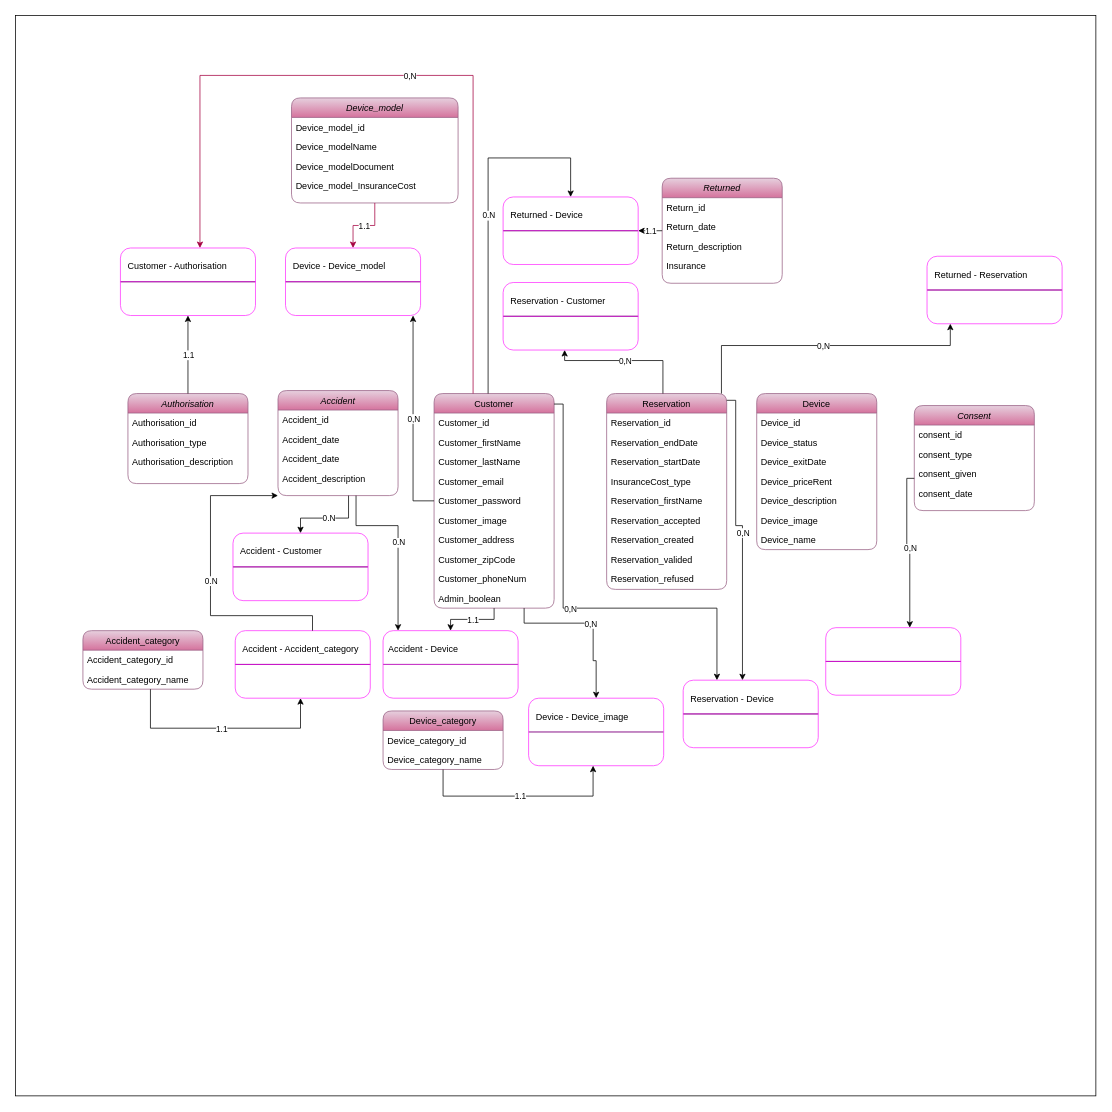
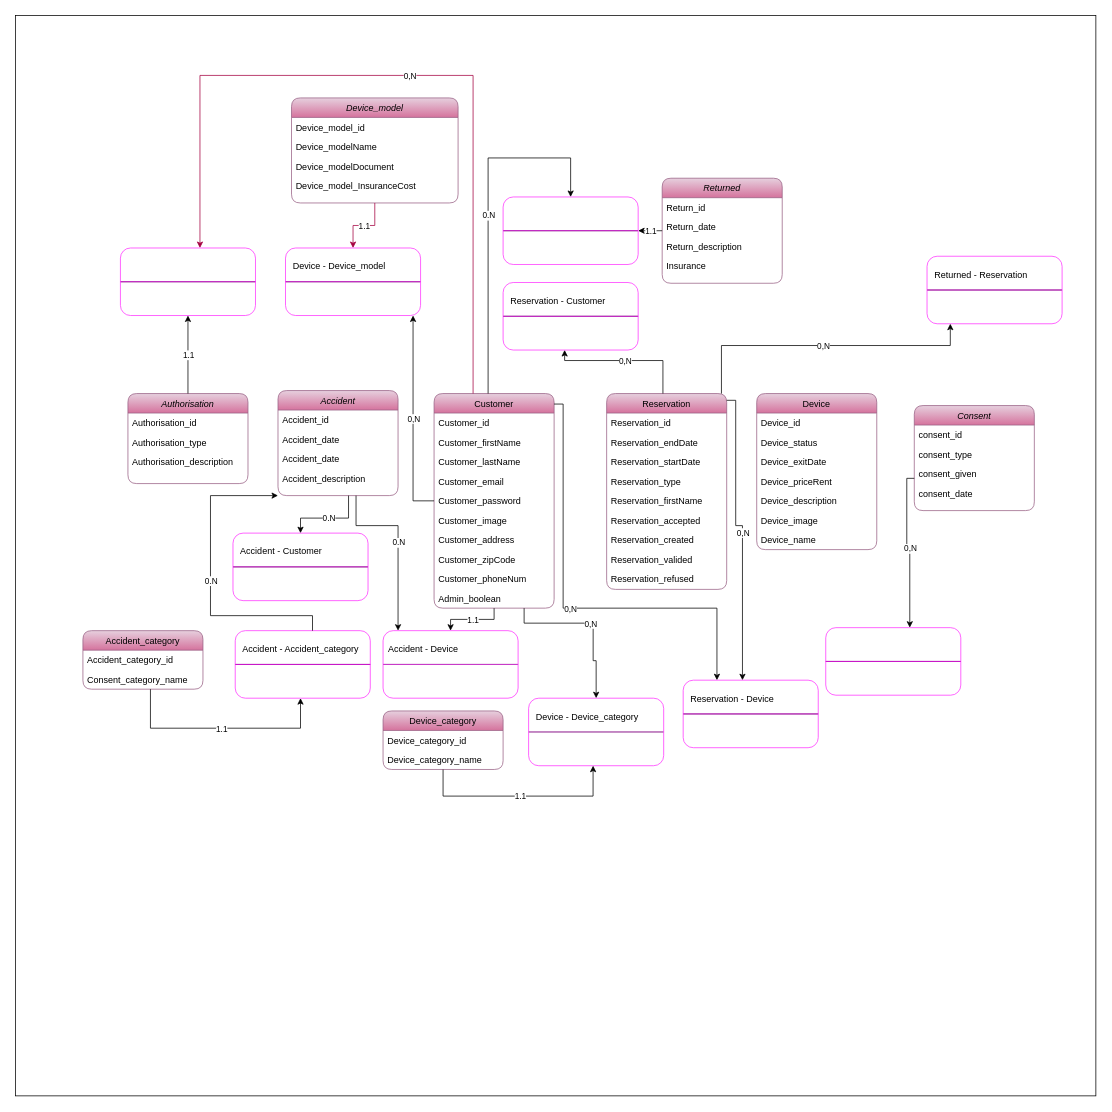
- <mxCell id="92" value="Returned - Device" style="text;whiteSpace=wrap;html=1;fillColor=none;fontColor=#000000;labelBackgroundColor=none;labelBorderColor=none;" parent="1" vertex="1"><mxGeometry x="678" y="273" width="170" height="40" as="geometry" /></mxCell>
- <mxCell id="72" value="Customer - Authorisation" style="text;whiteSpace=wrap;html=1;fillColor=none;fontColor=#000000;labelBackgroundColor=none;labelBorderColor=none;" parent="1" vertex="1"><mxGeometry x="168" y="341" width="170" height="40" as="geometry" /></mxCell>
- <mxCell id="46" value="InsuranceCost_type" style="text;align=left;verticalAlign=top;spacingLeft=4;spacingRight=4;overflow=hidden;rotatable=0;points=[[0,0.5],[1,0.5]];portConstraint=eastwest;rounded=0;shadow=0;html=0;" parent="42" vertex="1"><mxGeometry y="104" width="160" height="26" as="geometry" /></mxCell>
+ <mxCell id="46" value="Reservation_type" style="text;align=left;verticalAlign=top;spacingLeft=4;spacingRight=4;overflow=hidden;rotatable=0;points=[[0,0.5],[1,0.5]];portConstraint=eastwest;rounded=0;shadow=0;html=0;" parent="42" vertex="1"><mxGeometry y="104" width="160" height="26" as="geometry" /></mxCell>
- <mxCell id="18" value="Accident_category_name" style="text;align=left;verticalAlign=top;spacingLeft=4;spacingRight=4;overflow=hidden;rotatable=0;points=[[0,0.5],[1,0.5]];portConstraint=eastwest;" parent="16" vertex="1"><mxGeometry y="52" width="160" height="26" as="geometry" /></mxCell>
+ <mxCell id="18" value="Consent_category_name" style="text;align=left;verticalAlign=top;spacingLeft=4;spacingRight=4;overflow=hidden;rotatable=0;points=[[0,0.5],[1,0.5]];portConstraint=eastwest;" parent="16" vertex="1"><mxGeometry y="52" width="160" height="26" as="geometry" /></mxCell>
- <mxCell id="88" value="Device - Device_image" style="text;whiteSpace=wrap;html=1;fillColor=none;fontColor=#000000;labelBackgroundColor=none;labelBorderColor=none;" parent="1" vertex="1"><mxGeometry x="712" y="941" width="170" height="40" as="geometry" /></mxCell>
+ <mxCell id="88" value="Device - Device_category" style="text;whiteSpace=wrap;html=1;fillColor=none;fontColor=#000000;labelBackgroundColor=none;labelBorderColor=none;" parent="1" vertex="1"><mxGeometry x="712" y="941" width="170" height="40" as="geometry" /></mxCell>
